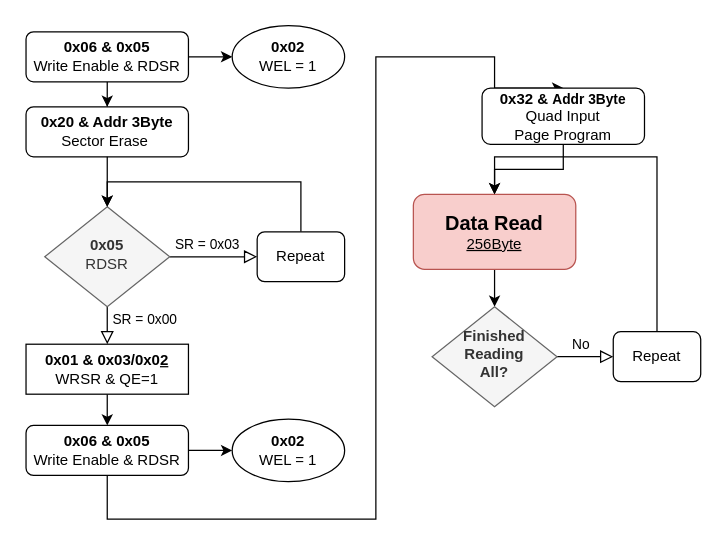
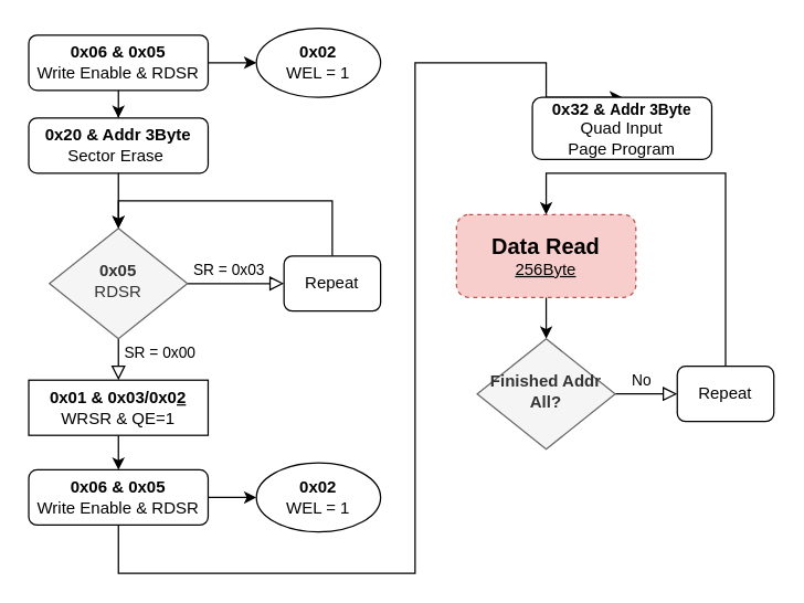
- <mxCell id="21" value="" style="edgeStyle=orthogonalEdgeStyle;rounded=0;orthogonalLoop=1;jettySize=auto;html=1;fontSize=11;" edge="1" parent="1" source="22" target="8"><mxGeometry relative="1" as="geometry" /></mxCell>
- <mxCell id="8" value="&lt;b style=&quot;font-size: 16px&quot;&gt;Data Read&lt;br&gt;&lt;/b&gt;&lt;u&gt;256Byte&lt;/u&gt;" style="whiteSpace=wrap;html=1;rounded=1;shadow=0;strokeWidth=1;glass=0;fillColor=#f8cecc;strokeColor=#b85450;" parent="1" vertex="1"><mxGeometry x="330" y="155" width="130" height="60" as="geometry" /></mxCell>
+ <mxCell id="8" value="&lt;b style=&quot;font-size: 16px&quot;&gt;Data Read&lt;br&gt;&lt;/b&gt;&lt;u&gt;256Byte&lt;/u&gt;" style="whiteSpace=wrap;html=1;rounded=1;shadow=0;strokeWidth=1;glass=0;fillColor=#f8cecc;strokeColor=#b85450;dashed=1;" parent="1" vertex="1"><mxGeometry x="330" y="155" width="130" height="60" as="geometry" /></mxCell>
- <mxCell id="24" value="&lt;b&gt;Finished Reading&lt;br&gt;All?&lt;br&gt;&lt;/b&gt;" style="rhombus;whiteSpace=wrap;html=1;shadow=0;fontFamily=Helvetica;fontSize=12;align=center;strokeWidth=1;spacing=6;spacingTop=-4;fillColor=#f5f5f5;fontColor=#333333;strokeColor=#666666;" vertex="1" parent="1"><mxGeometry x="345" y="245" width="100" height="80" as="geometry" /></mxCell>
+ <mxCell id="24" value="&lt;b&gt;Finished Addr&lt;br&gt;All?&lt;br&gt;&lt;/b&gt;" style="rhombus;whiteSpace=wrap;html=1;shadow=0;fontFamily=Helvetica;fontSize=12;align=center;strokeWidth=1;spacing=6;spacingTop=-4;fillColor=#f5f5f5;fontColor=#333333;strokeColor=#666666;" vertex="1" parent="1"><mxGeometry x="345" y="245" width="100" height="80" as="geometry" /></mxCell>
